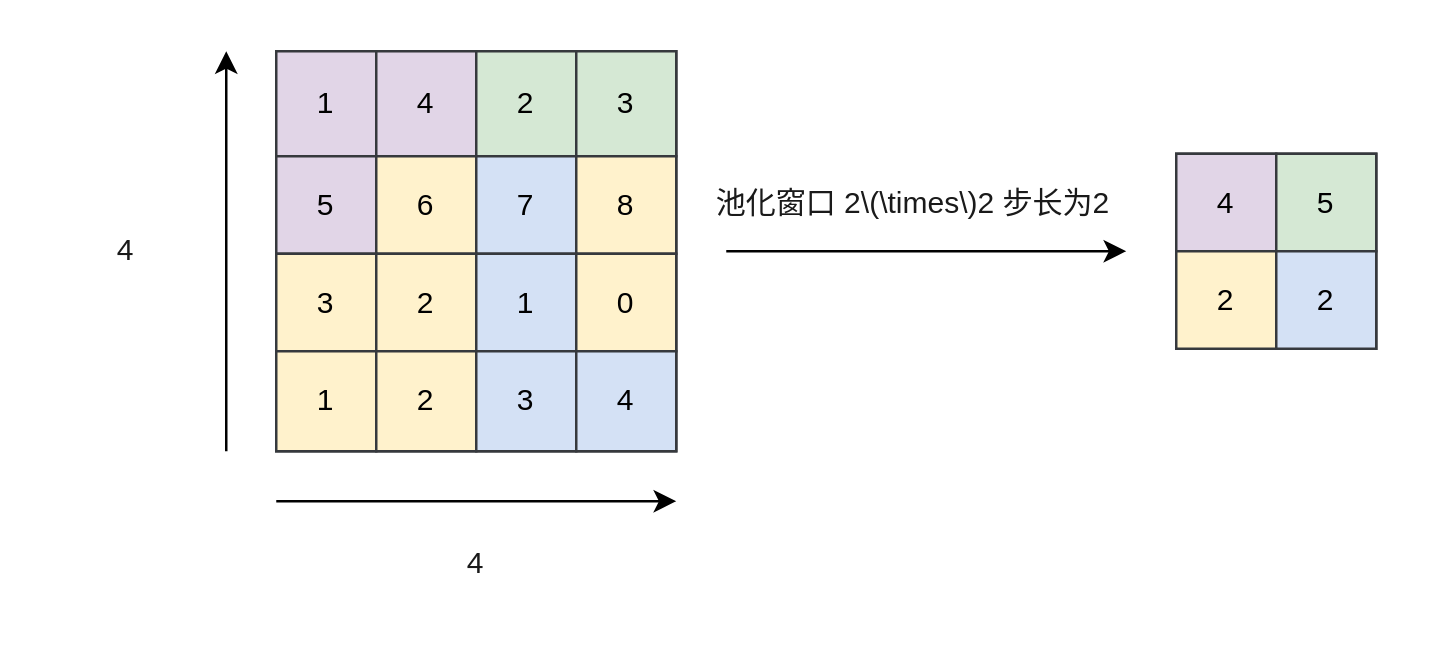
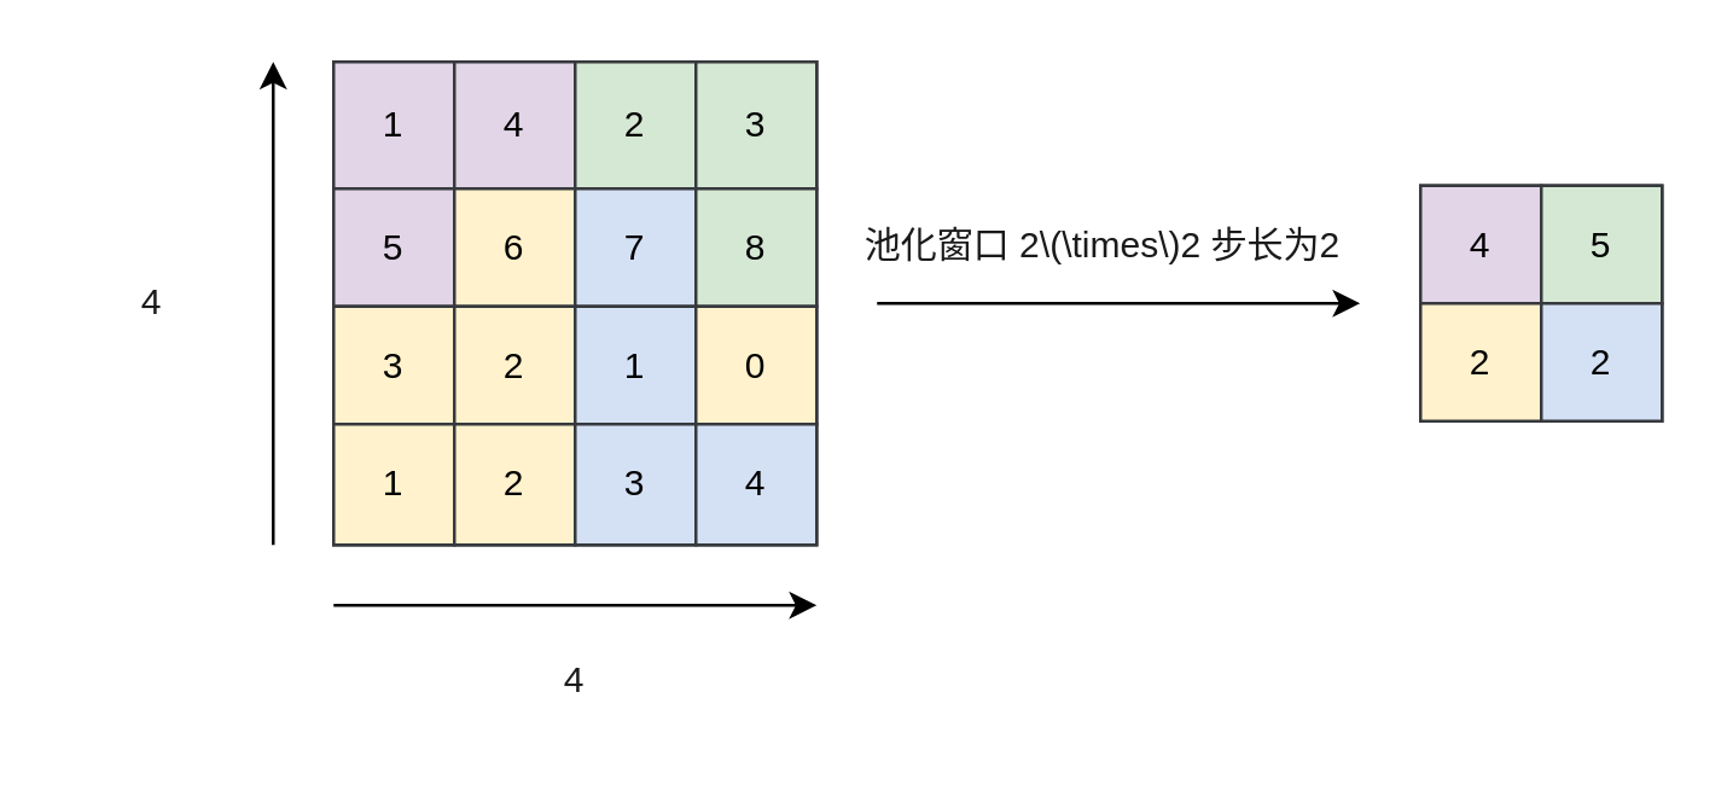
- <mxCell id="13" value="8" style="connectable=0;recursiveResize=0;strokeColor=#36393d;fillColor=#fff2cc;align=center;whiteSpace=wrap;html=1;" parent="9" vertex="1"><mxGeometry x="120" width="40" height="39" as="geometry"><mxRectangle width="40" height="39" as="alternateBounds" /></mxGeometry></mxCell>
+ <mxCell id="13" value="8" style="connectable=0;recursiveResize=0;strokeColor=#36393d;fillColor=#D5E8D4;align=center;whiteSpace=wrap;html=1;" parent="9" vertex="1"><mxGeometry x="120" width="40" height="39" as="geometry"><mxRectangle width="40" height="39" as="alternateBounds" /></mxGeometry></mxCell>
